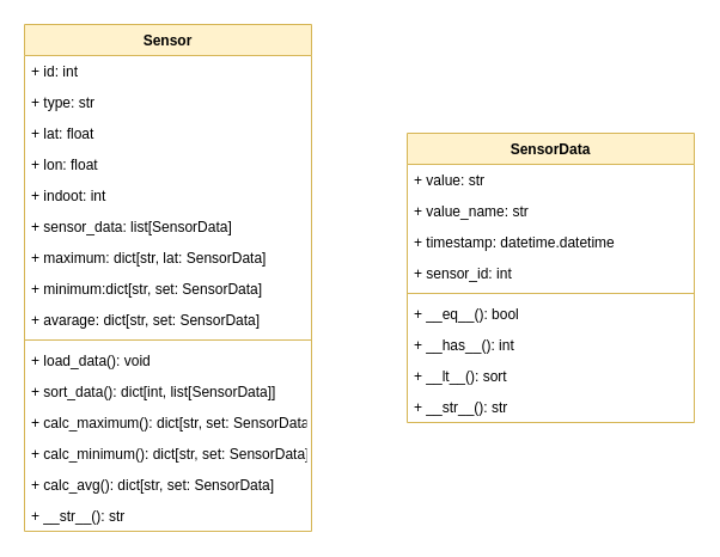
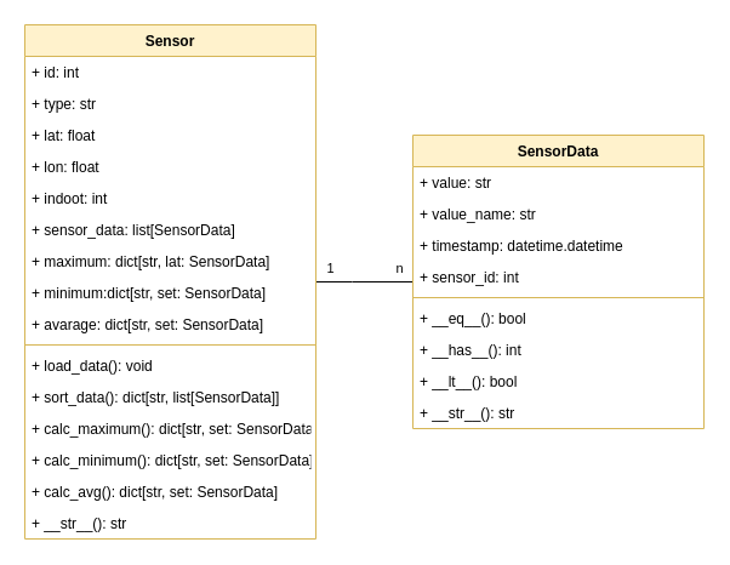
+ <mxCell id="2" style="edgeStyle=orthogonalEdgeStyle;rounded=0;orthogonalLoop=1;jettySize=auto;html=1;endArrow=none;endFill=0;" edge="1" parent="1" source="5" target="22"><mxGeometry relative="1" as="geometry"><Array as="points"><mxPoint x="290" y="232" /><mxPoint x="290" y="232" /></Array></mxGeometry></mxCell>
+ <mxCell id="3" value="1" style="edgeLabel;html=1;align=center;verticalAlign=middle;resizable=0;points=[];" vertex="1" connectable="0" parent="2"><mxGeometry x="-0.717" relative="1" as="geometry"><mxPoint y="-12" as="offset" /></mxGeometry></mxCell>
+ <mxCell id="4" value="n" style="edgeLabel;html=1;align=center;verticalAlign=middle;resizable=0;points=[];" vertex="1" connectable="0" parent="2"><mxGeometry x="0.7" relative="1" as="geometry"><mxPoint y="-12" as="offset" /></mxGeometry></mxCell>
- <mxCell id="30" value="+ __lt__(): sort" style="text;strokeColor=none;fillColor=none;align=left;verticalAlign=top;spacingLeft=4;spacingRight=4;overflow=hidden;rotatable=0;points=[[0,0.5],[1,0.5]];portConstraint=eastwest;" vertex="1" parent="22"><mxGeometry y="190" width="240" height="26" as="geometry" /></mxCell>
+ <mxCell id="30" value="+ __lt__(): bool" style="text;strokeColor=none;fillColor=none;align=left;verticalAlign=top;spacingLeft=4;spacingRight=4;overflow=hidden;rotatable=0;points=[[0,0.5],[1,0.5]];portConstraint=eastwest;" vertex="1" parent="22"><mxGeometry y="190" width="240" height="26" as="geometry" /></mxCell>
- <mxCell id="17" value="+ sort_data(): dict[int, list[SensorData]]" style="text;strokeColor=none;fillColor=none;align=left;verticalAlign=top;spacingLeft=4;spacingRight=4;overflow=hidden;rotatable=0;points=[[0,0.5],[1,0.5]];portConstraint=eastwest;" vertex="1" parent="5"><mxGeometry y="294" width="240" height="26" as="geometry" /></mxCell>
+ <mxCell id="17" value="+ sort_data(): dict[str, list[SensorData]]" style="text;strokeColor=none;fillColor=none;align=left;verticalAlign=top;spacingLeft=4;spacingRight=4;overflow=hidden;rotatable=0;points=[[0,0.5],[1,0.5]];portConstraint=eastwest;" vertex="1" parent="5"><mxGeometry y="294" width="240" height="26" as="geometry" /></mxCell>
